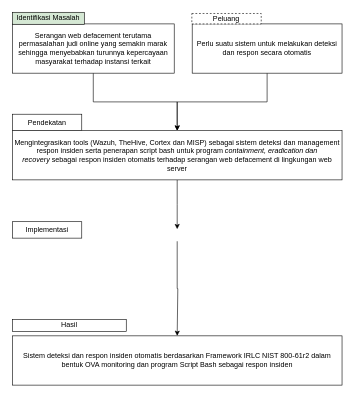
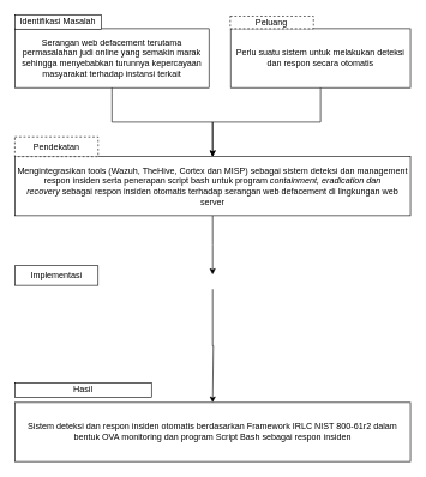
- <mxCell id="4" value="Identifikasi Masalah" style="rounded=0;whiteSpace=wrap;html=1;fillColor=#d5e8d4;" vertex="1" parent="1"><mxGeometry x="20" y="20" width="120" height="20" as="geometry" /></mxCell>
+ <mxCell id="4" value="Identifikasi Masalah" style="rounded=0;whiteSpace=wrap;html=1;" vertex="1" parent="1"><mxGeometry x="20" y="20" width="120" height="20" as="geometry" /></mxCell>
- <mxCell id="10" value="Pendekatan" style="rounded=0;whiteSpace=wrap;html=1;" vertex="1" parent="1"><mxGeometry x="20" y="190.043" width="115.789" height="27.391" as="geometry" /></mxCell>
+ <mxCell id="10" value="Pendekatan" style="rounded=0;whiteSpace=wrap;html=1;dashed=1;" vertex="1" parent="1"><mxGeometry x="20" y="190.043" width="115.789" height="27.391" as="geometry" /></mxCell>
